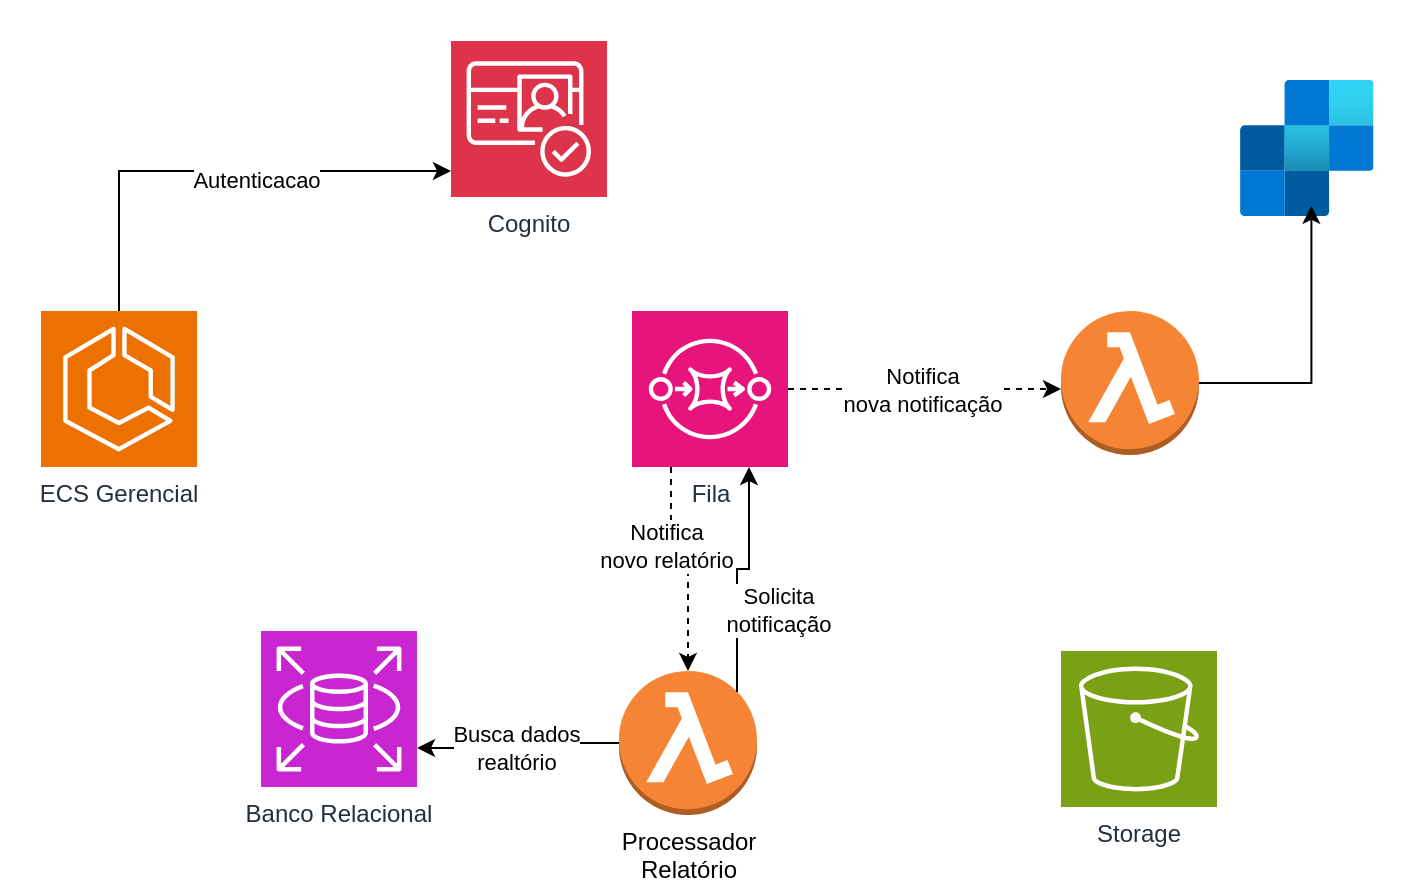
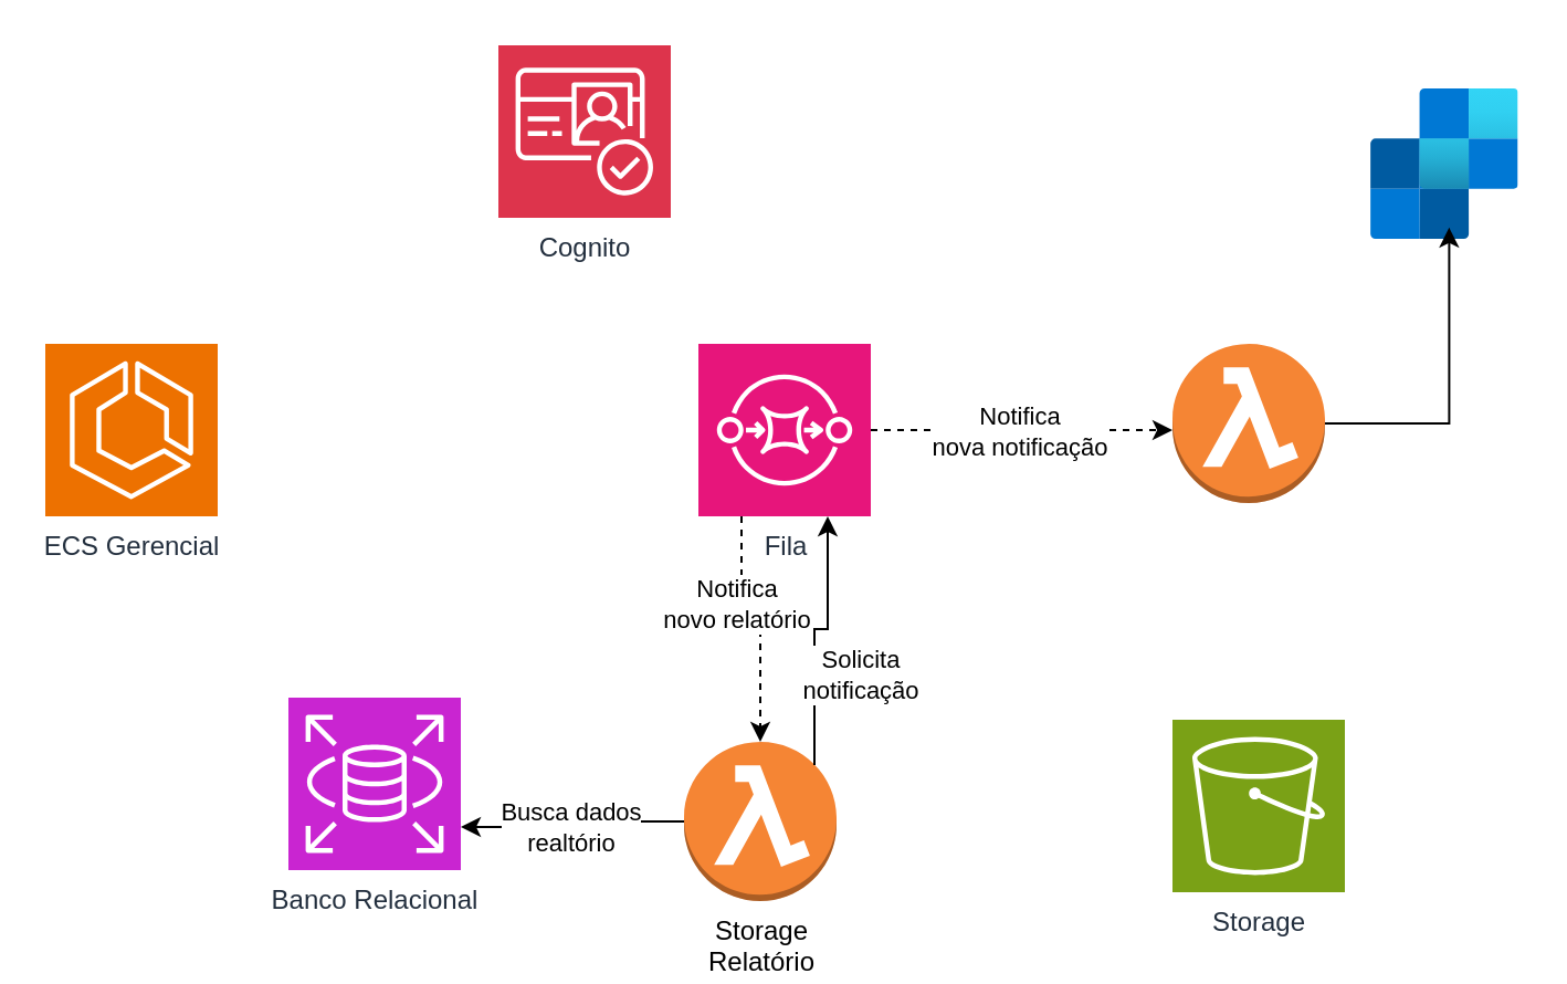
- <mxCell id="2" style="edgeStyle=orthogonalEdgeStyle;rounded=0;orthogonalLoop=1;jettySize=auto;html=1;exitX=0.5;exitY=0;exitDx=0;exitDy=0;exitPerimeter=0;" parent="1" source="4" target="18" edge="1"><mxGeometry relative="1" as="geometry"><mxPoint x="330" y="95" as="targetPoint" /><Array as="points"><mxPoint x="59" y="85" /></Array></mxGeometry></mxCell>
- <mxCell id="3" value="Autenticacao" style="edgeLabel;html=1;align=center;verticalAlign=middle;resizable=0;points=[];" parent="2" connectable="0" vertex="1"><mxGeometry x="-0.053" y="-4" relative="1" as="geometry"><mxPoint x="26" as="offset" /></mxGeometry></mxCell>
- <mxCell id="8" value="Processador&lt;br&gt;Relatório" style="outlineConnect=0;dashed=0;verticalLabelPosition=bottom;verticalAlign=top;align=center;html=1;shape=mxgraph.aws3.lambda_function;fillColor=#F58534;gradientColor=none;" parent="1" vertex="1"><mxGeometry x="309" y="335" width="69" height="72" as="geometry" /></mxCell>
+ <mxCell id="8" value="Storage&lt;br&gt;Relatório" style="outlineConnect=0;dashed=0;verticalLabelPosition=bottom;verticalAlign=top;align=center;html=1;shape=mxgraph.aws3.lambda_function;fillColor=#F58534;gradientColor=none;" parent="1" vertex="1"><mxGeometry x="309" y="335" width="69" height="72" as="geometry" /></mxCell>
